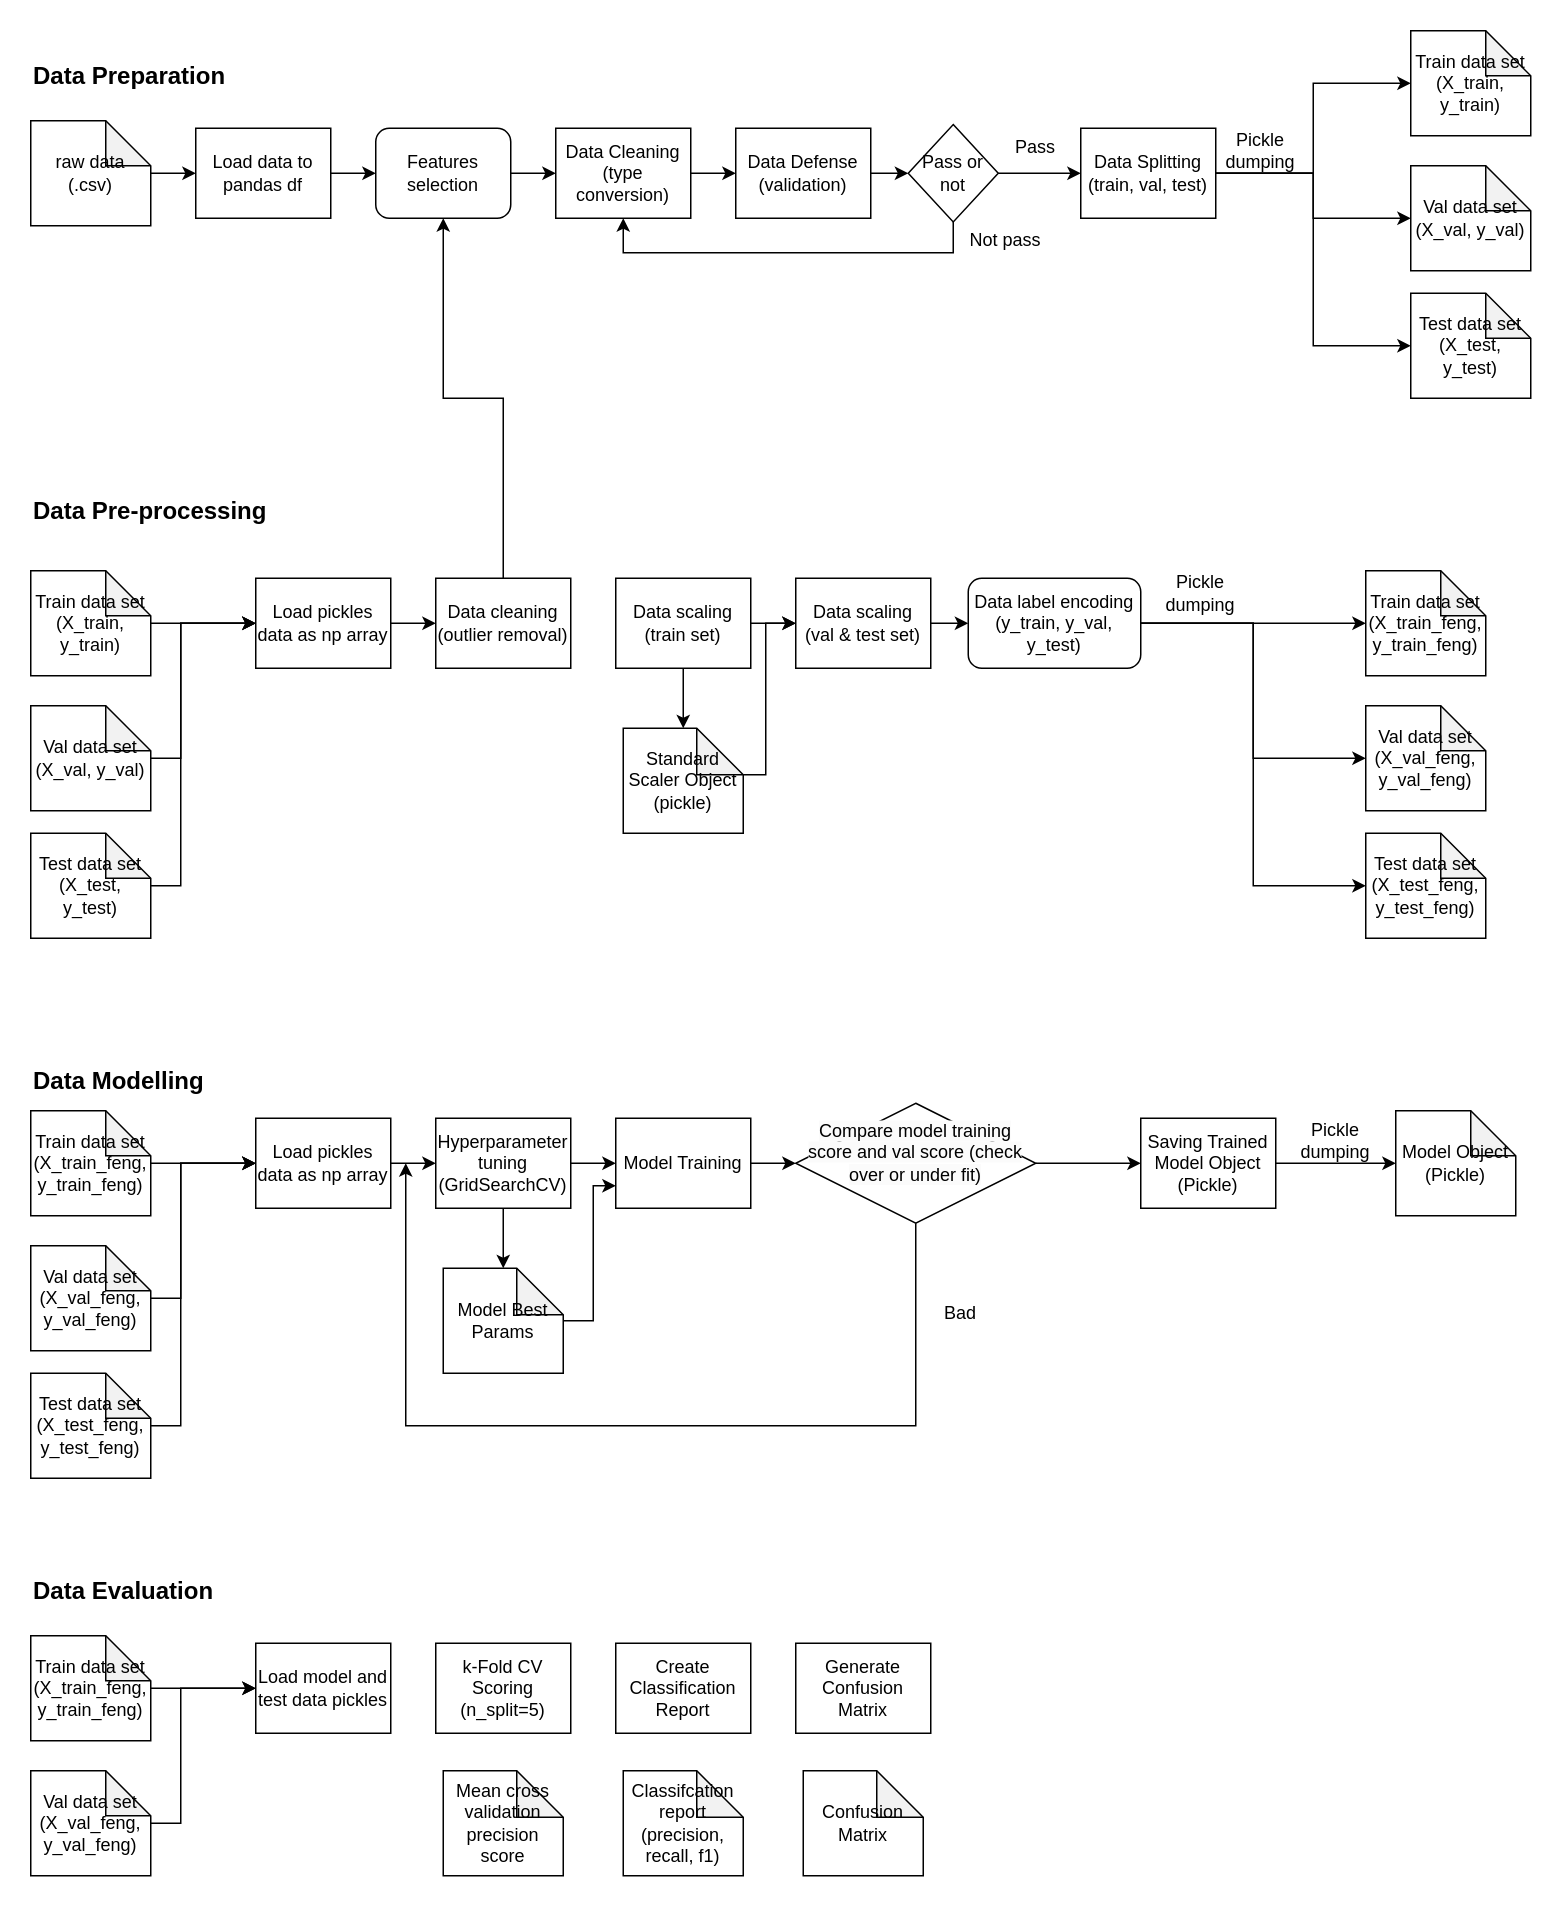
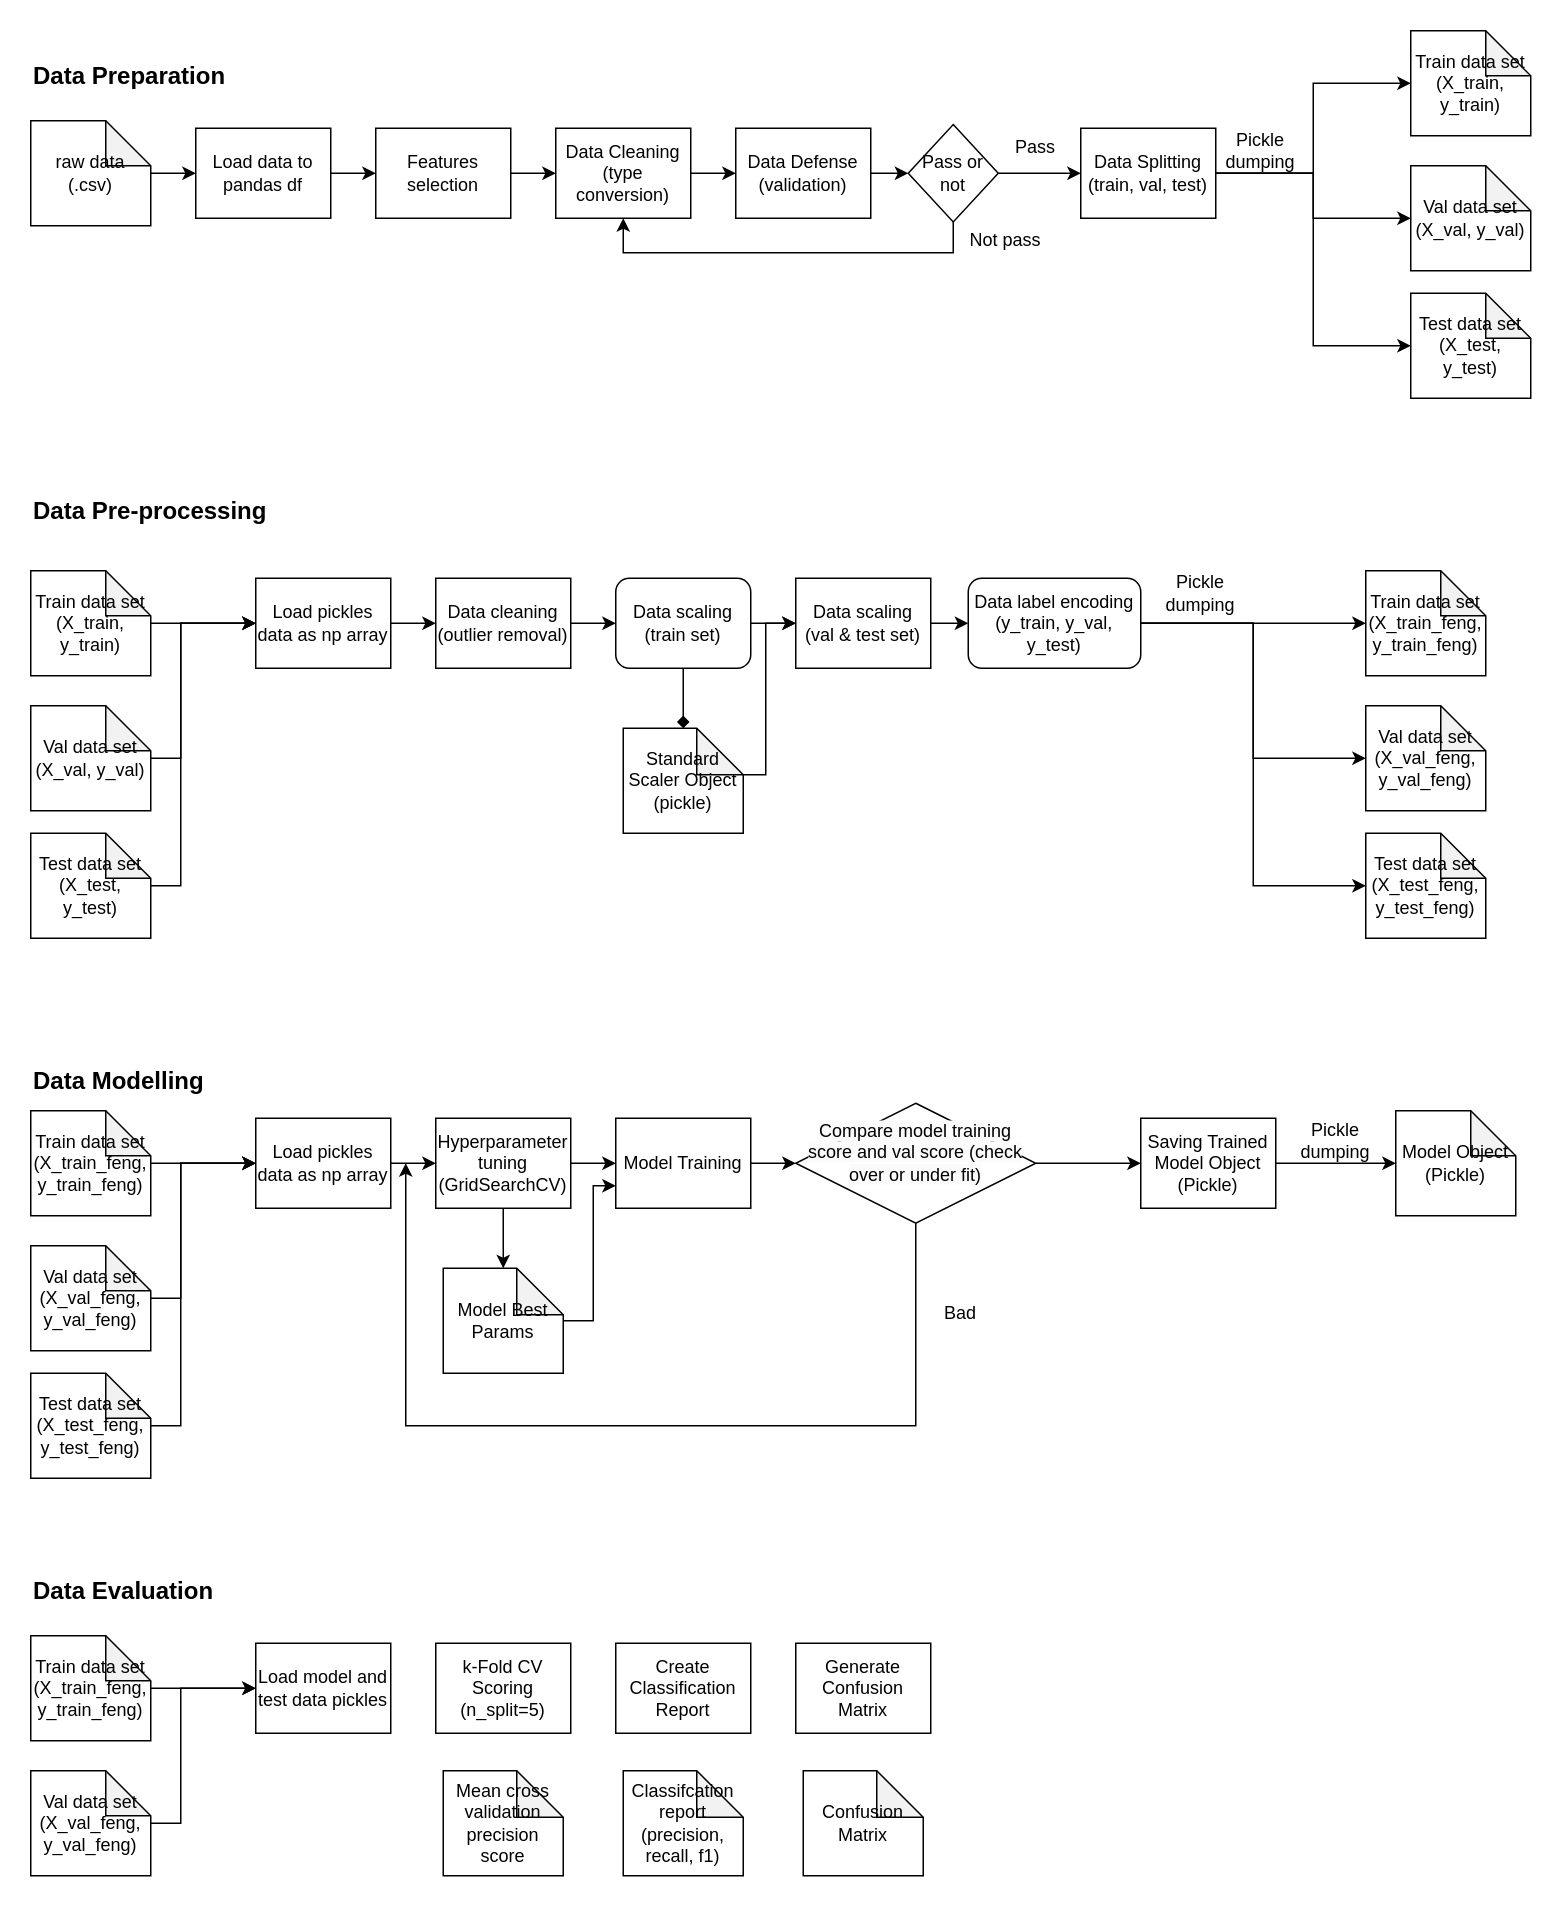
- <mxCell id="13" value="Features selection" style="whiteSpace=wrap;html=1;rounded=1;" parent="1" vertex="1"><mxGeometry x="250" y="85" width="90" height="60" as="geometry" /></mxCell>
+ <mxCell id="13" value="Features selection" style="rounded=0;whiteSpace=wrap;html=1;" parent="1" vertex="1"><mxGeometry x="250" y="85" width="90" height="60" as="geometry" /></mxCell>
- <mxCell id="39" style="edgeStyle=orthogonalEdgeStyle;rounded=0;orthogonalLoop=1;jettySize=auto;html=1;" parent="1" source="40" target="13" edge="1"><mxGeometry relative="1" as="geometry" /></mxCell>
+ <mxCell id="39" style="edgeStyle=orthogonalEdgeStyle;rounded=0;orthogonalLoop=1;jettySize=auto;html=1;entryX=0;entryY=0.5;entryDx=0;entryDy=0;" parent="1" source="40" target="43" edge="1"><mxGeometry relative="1" as="geometry" /></mxCell>
- <mxCell id="43" value="Data scaling (train set)" style="rounded=0;whiteSpace=wrap;html=1;" parent="1" vertex="1"><mxGeometry x="410" y="385" width="90" height="60" as="geometry" /></mxCell>
+ <mxCell id="43" value="Data scaling (train set)" style="whiteSpace=wrap;html=1;rounded=1;" parent="1" vertex="1"><mxGeometry x="410" y="385" width="90" height="60" as="geometry" /></mxCell>
- <mxCell id="42" style="edgeStyle=orthogonalEdgeStyle;rounded=0;orthogonalLoop=1;jettySize=auto;html=1;entryX=0.5;entryY=0;entryDx=0;entryDy=0;entryPerimeter=0;" parent="1" source="43" target="45" edge="1"><mxGeometry relative="1" as="geometry" /></mxCell>
+ <mxCell id="42" style="edgeStyle=orthogonalEdgeStyle;rounded=0;orthogonalLoop=1;jettySize=auto;html=1;entryX=0.5;entryY=0;entryDx=0;entryDy=0;entryPerimeter=0;endArrow=diamond;" parent="1" source="43" target="45" edge="1"><mxGeometry relative="1" as="geometry" /></mxCell>
